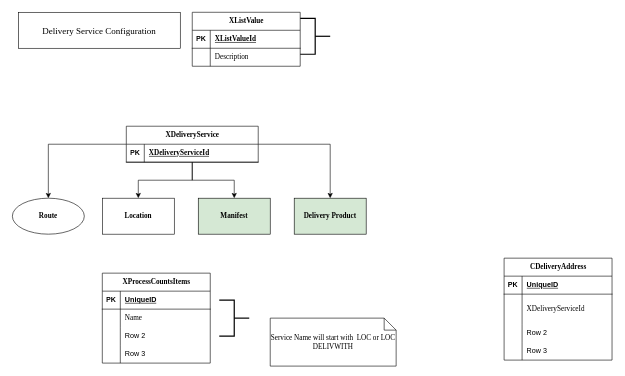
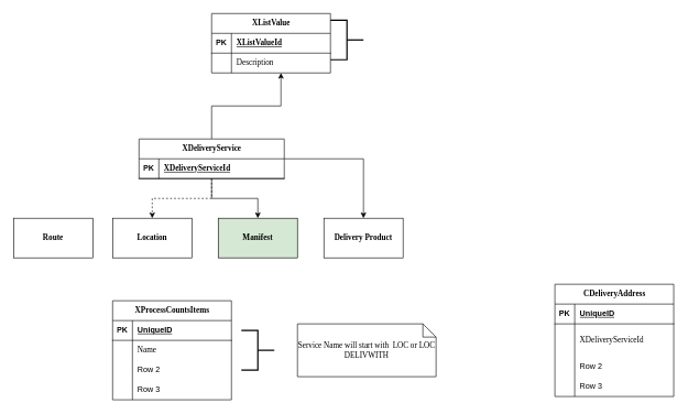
- <mxCell id="17" value="&lt;font style=&quot;font-size: 15px;&quot;&gt;Delivery Service Configuration&lt;/font&gt;" style="rounded=0;whiteSpace=wrap;html=1;fontFamily=Verdana;" vertex="1" parent="1"><mxGeometry x="30" y="20" width="270" height="60" as="geometry" /></mxCell>
- <mxCell id="2" value="" style="edgeStyle=orthogonalEdgeStyle;rounded=0;orthogonalLoop=1;jettySize=auto;html=1;" edge="1" parent="1" source="6" target="47"><mxGeometry relative="1" as="geometry" /></mxCell>
+ <mxCell id="2" value="" style="edgeStyle=orthogonalEdgeStyle;rounded=0;orthogonalLoop=1;jettySize=auto;html=1;" edge="1" parent="1" source="6" target="16"><mxGeometry relative="1" as="geometry" /></mxCell>
- <mxCell id="3" value="" style="edgeStyle=orthogonalEdgeStyle;rounded=0;orthogonalLoop=1;jettySize=auto;html=1;" edge="1" parent="1" source="6" target="48"><mxGeometry relative="1" as="geometry" /></mxCell>
+ <mxCell id="3" value="" style="edgeStyle=orthogonalEdgeStyle;rounded=0;orthogonalLoop=1;jettySize=auto;html=1;dashed=1;" edge="1" parent="1" source="6" target="48"><mxGeometry relative="1" as="geometry" /></mxCell>
- <mxCell id="47" value="Route" style="ellipse;whiteSpace=wrap;html=1;fontFamily=Verdana;startSize=30;fontStyle=1;" vertex="1" parent="1"><mxGeometry x="20" y="330" width="120" height="60" as="geometry" /></mxCell>
+ <mxCell id="47" value="Route" style="whiteSpace=wrap;html=1;fontFamily=Verdana;startSize=30;fontStyle=1;" vertex="1" parent="1"><mxGeometry x="20" y="330" width="120" height="60" as="geometry" /></mxCell>
- <mxCell id="50" value="Delivery Product" style="whiteSpace=wrap;html=1;fontFamily=Verdana;startSize=30;fontStyle=1;fillColor=#d5e8d4;" vertex="1" parent="1"><mxGeometry x="490" y="330" width="120" height="60" as="geometry" /></mxCell>
+ <mxCell id="50" value="Delivery Product" style="whiteSpace=wrap;html=1;fontFamily=Verdana;startSize=30;fontStyle=1;" vertex="1" parent="1"><mxGeometry x="490" y="330" width="120" height="60" as="geometry" /></mxCell>
- <mxCell id="46" value="Service Name will start with&amp;nbsp; LOC or LOC DELIVWITH" style="shape=note;size=20;whiteSpace=wrap;html=1;fontFamily=Verdana;" vertex="1" parent="1"><mxGeometry x="450" y="530" width="210" height="80" as="geometry" /></mxCell>
+ <mxCell id="46" value="Service Name will start with&amp;nbsp; LOC or LOC DELIVWITH" style="shape=note;size=20;whiteSpace=wrap;html=1;fontFamily=Verdana;" vertex="1" parent="1"><mxGeometry x="450" y="490" width="210" height="80" as="geometry" /></mxCell>
